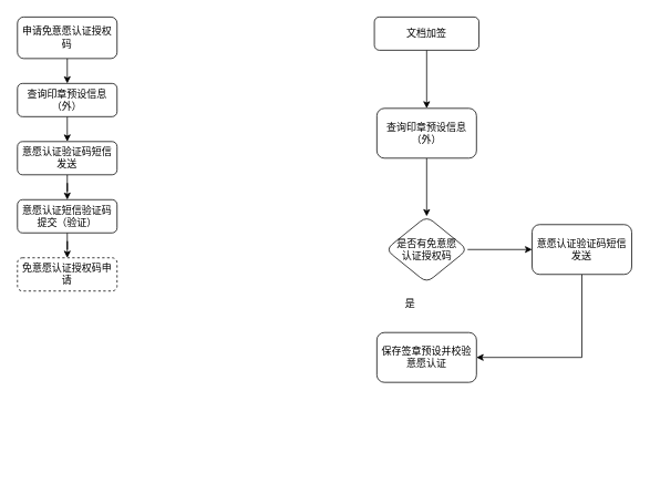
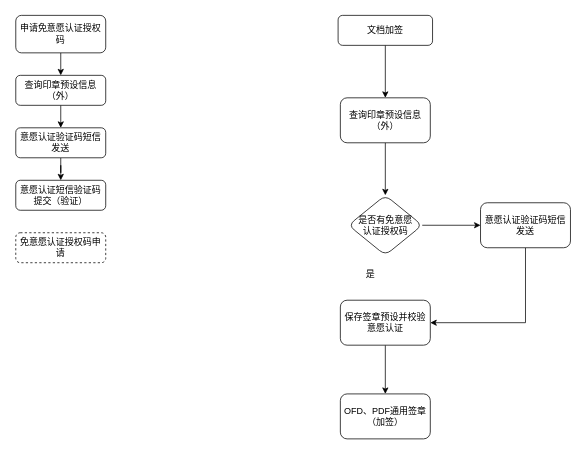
- <mxCell id="12" value="" style="edgeStyle=orthogonalEdgeStyle;rounded=0;orthogonalLoop=1;jettySize=auto;html=1;" edge="1" parent="1" source="13" target="14"><mxGeometry relative="1" as="geometry" /></mxCell>
+ <mxCell id="15" value="" style="edgeStyle=orthogonalEdgeStyle;rounded=0;orthogonalLoop=1;jettySize=auto;html=1;" edge="1" parent="1" source="16" target="22"><mxGeometry relative="1" as="geometry" /></mxCell>
+ <mxCell id="22" value="OFD&lt;span&gt;、&lt;/span&gt;&lt;span lang=&quot;EN-US&quot;&gt;PDF&lt;/span&gt;&lt;span&gt;通用签章（加签）&lt;br&gt;&lt;/span&gt;" style="whiteSpace=wrap;html=1;rounded=1;" vertex="1" parent="1"><mxGeometry x="453" y="525" width="120" height="60" as="geometry" /></mxCell>
